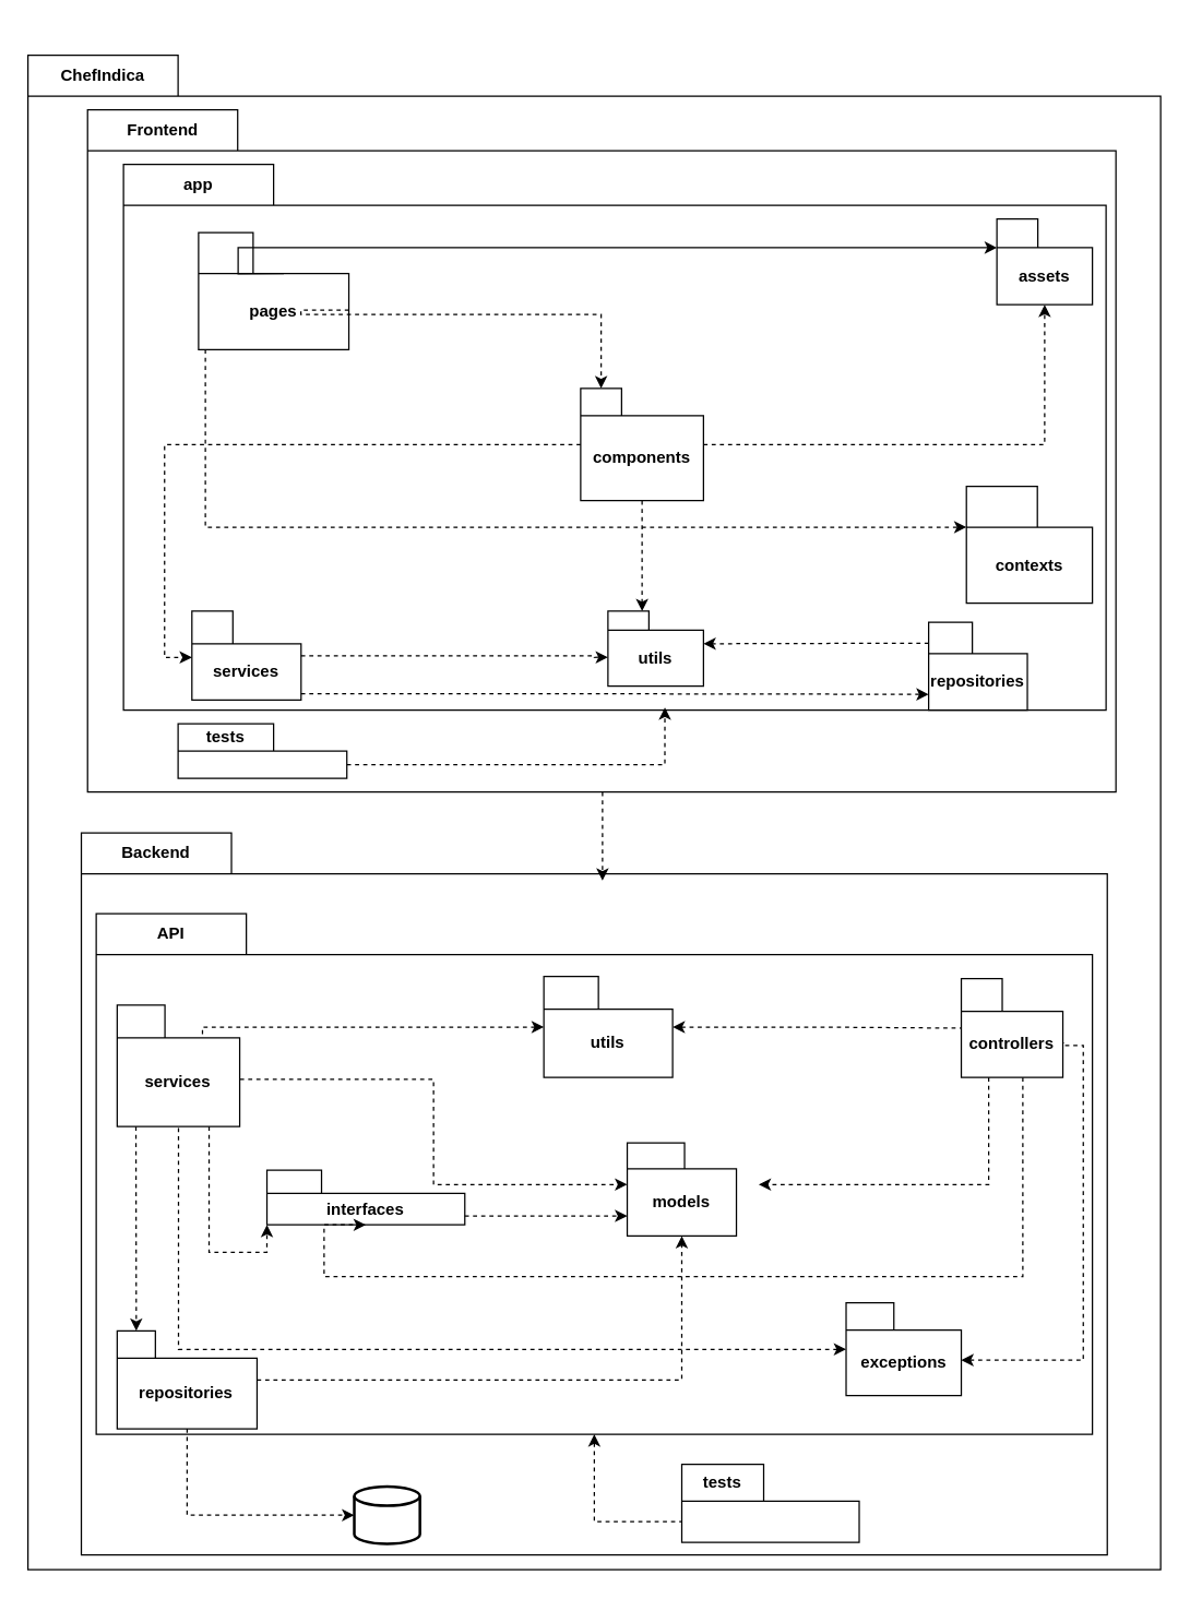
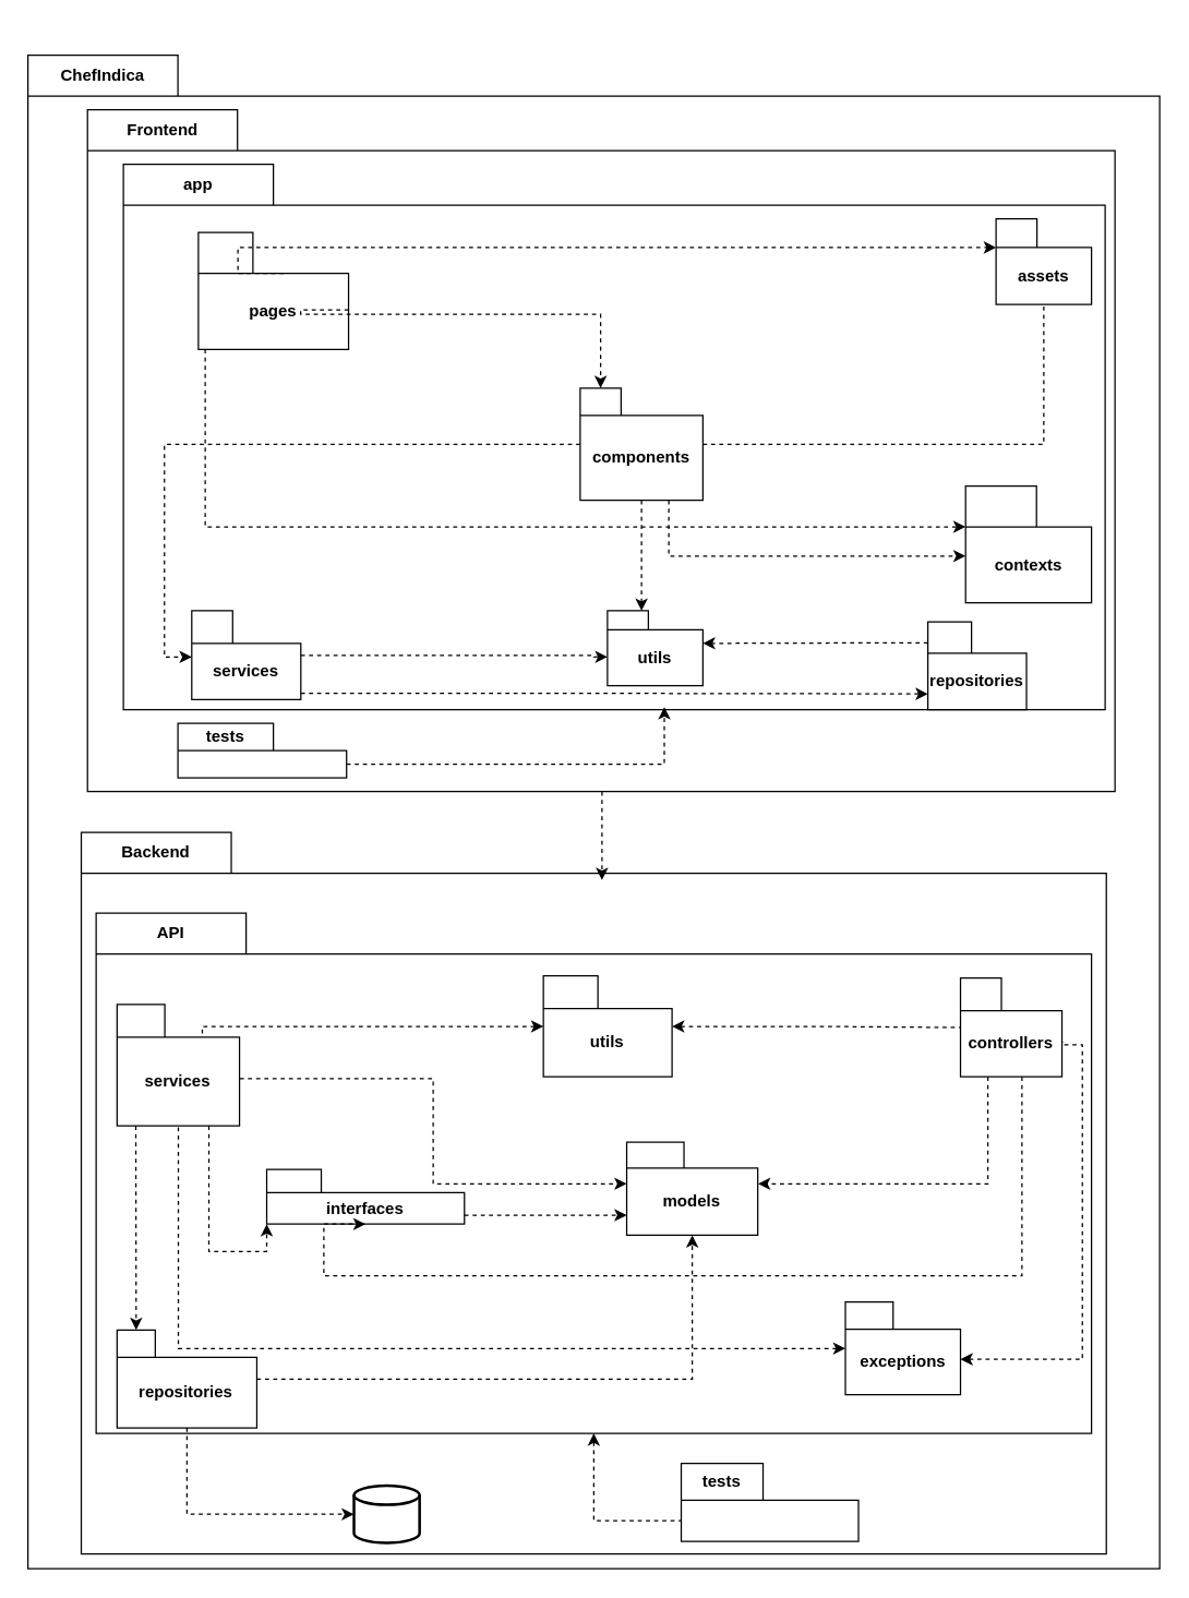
- <mxCell id="54" style="edgeStyle=orthogonalEdgeStyle;rounded=0;orthogonalLoop=1;jettySize=auto;html=1;entryX=0;entryY=0;entryDx=0;entryDy=21;entryPerimeter=0;dashed=0;exitX=0.567;exitY=0.351;exitDx=0;exitDy=0;exitPerimeter=0;" edge="1" parent="36" source="38" target="42"><mxGeometry relative="1" as="geometry"><Array as="points"><mxPoint x="84" y="80" /><mxPoint x="84" y="61" /></Array></mxGeometry></mxCell>
+ <mxCell id="54" style="edgeStyle=orthogonalEdgeStyle;rounded=0;orthogonalLoop=1;jettySize=auto;html=1;entryX=0;entryY=0;entryDx=0;entryDy=21;entryPerimeter=0;dashed=1;exitX=0.567;exitY=0.351;exitDx=0;exitDy=0;exitPerimeter=0;" edge="1" parent="36" source="38" target="42"><mxGeometry relative="1" as="geometry"><Array as="points"><mxPoint x="84" y="80" /><mxPoint x="84" y="61" /></Array></mxGeometry></mxCell>
- <mxCell id="39" style="edgeStyle=orthogonalEdgeStyle;rounded=0;orthogonalLoop=1;jettySize=auto;html=1;dashed=1;" edge="1" parent="36" source="41" target="42"><mxGeometry relative="1" as="geometry" /></mxCell>
+ <mxCell id="39" style="edgeStyle=orthogonalEdgeStyle;rounded=0;orthogonalLoop=1;jettySize=auto;html=1;dashed=1;endArrow=none;" edge="1" parent="36" source="41" target="42"><mxGeometry relative="1" as="geometry" /></mxCell>
+ <mxCell id="46" style="edgeStyle=orthogonalEdgeStyle;rounded=0;orthogonalLoop=1;jettySize=auto;html=1;entryX=0;entryY=0;entryDx=0;entryDy=51.429;entryPerimeter=0;dashed=1;flowAnimation=0;" edge="1" parent="36" source="41" target="45"><mxGeometry relative="1" as="geometry"><Array as="points"><mxPoint x="400" y="287" /></Array></mxGeometry></mxCell>
- <mxCell id="18" value="models" style="shape=folder;fontStyle=1;tabWidth=42;tabHeight=19;tabPosition=left;html=1;boundedLbl=1;whiteSpace=wrap;" vertex="1" parent="10"><mxGeometry x="389.115" y="168.007" width="80" height="68.168" as="geometry" /></mxCell>
+ <mxCell id="18" value="models" style="shape=folder;fontStyle=1;tabWidth=42;tabHeight=19;tabPosition=left;html=1;boundedLbl=1;whiteSpace=wrap;" vertex="1" parent="10"><mxGeometry x="389.115" y="168.007" width="96.104" height="68.168" as="geometry" /></mxCell>
